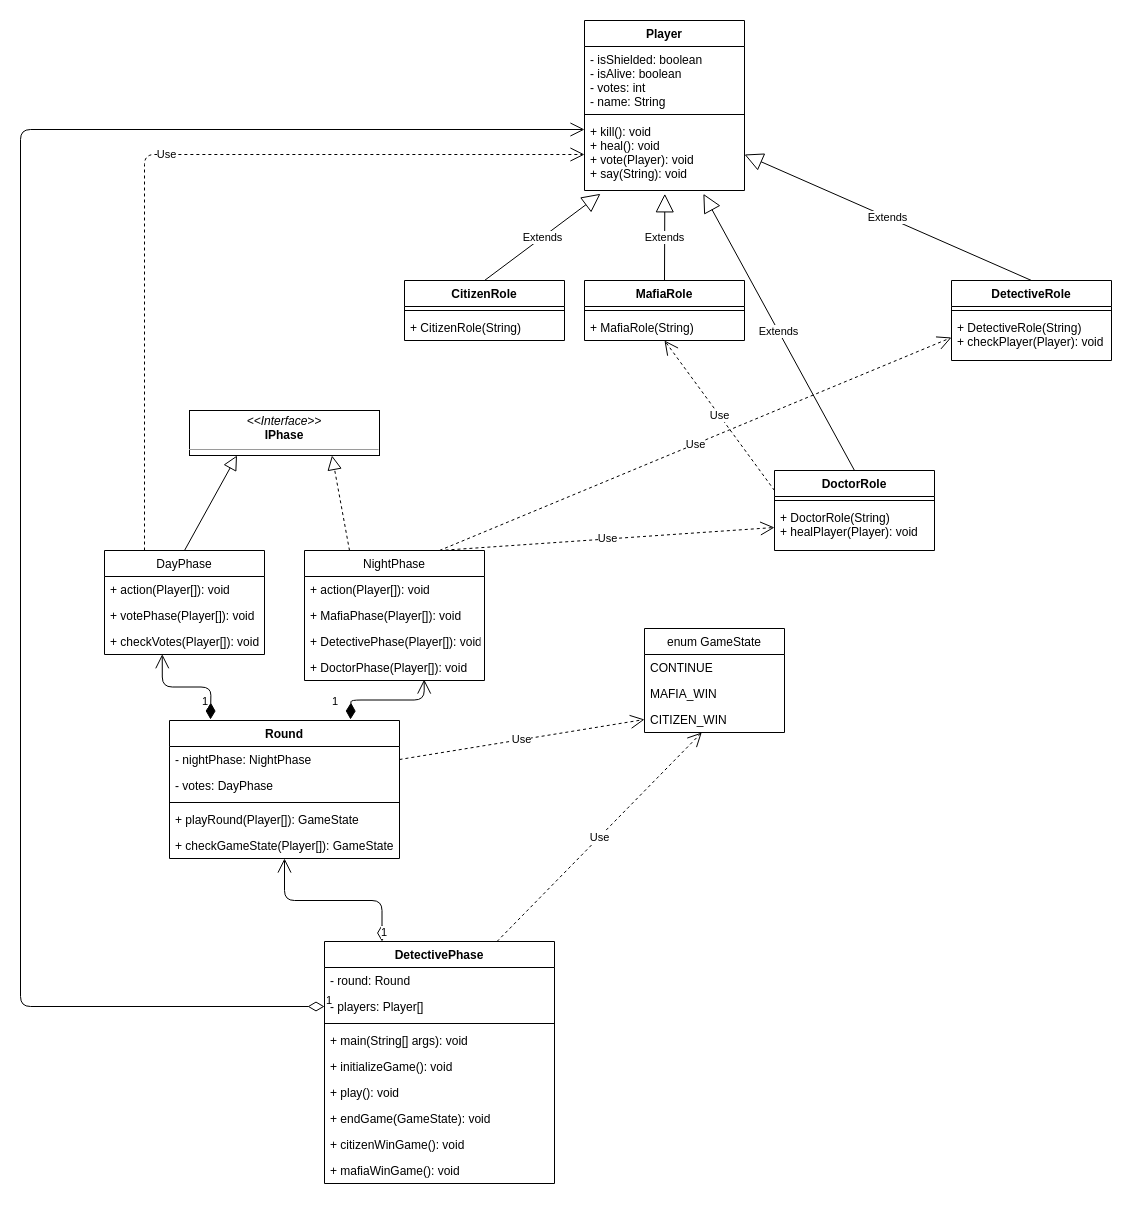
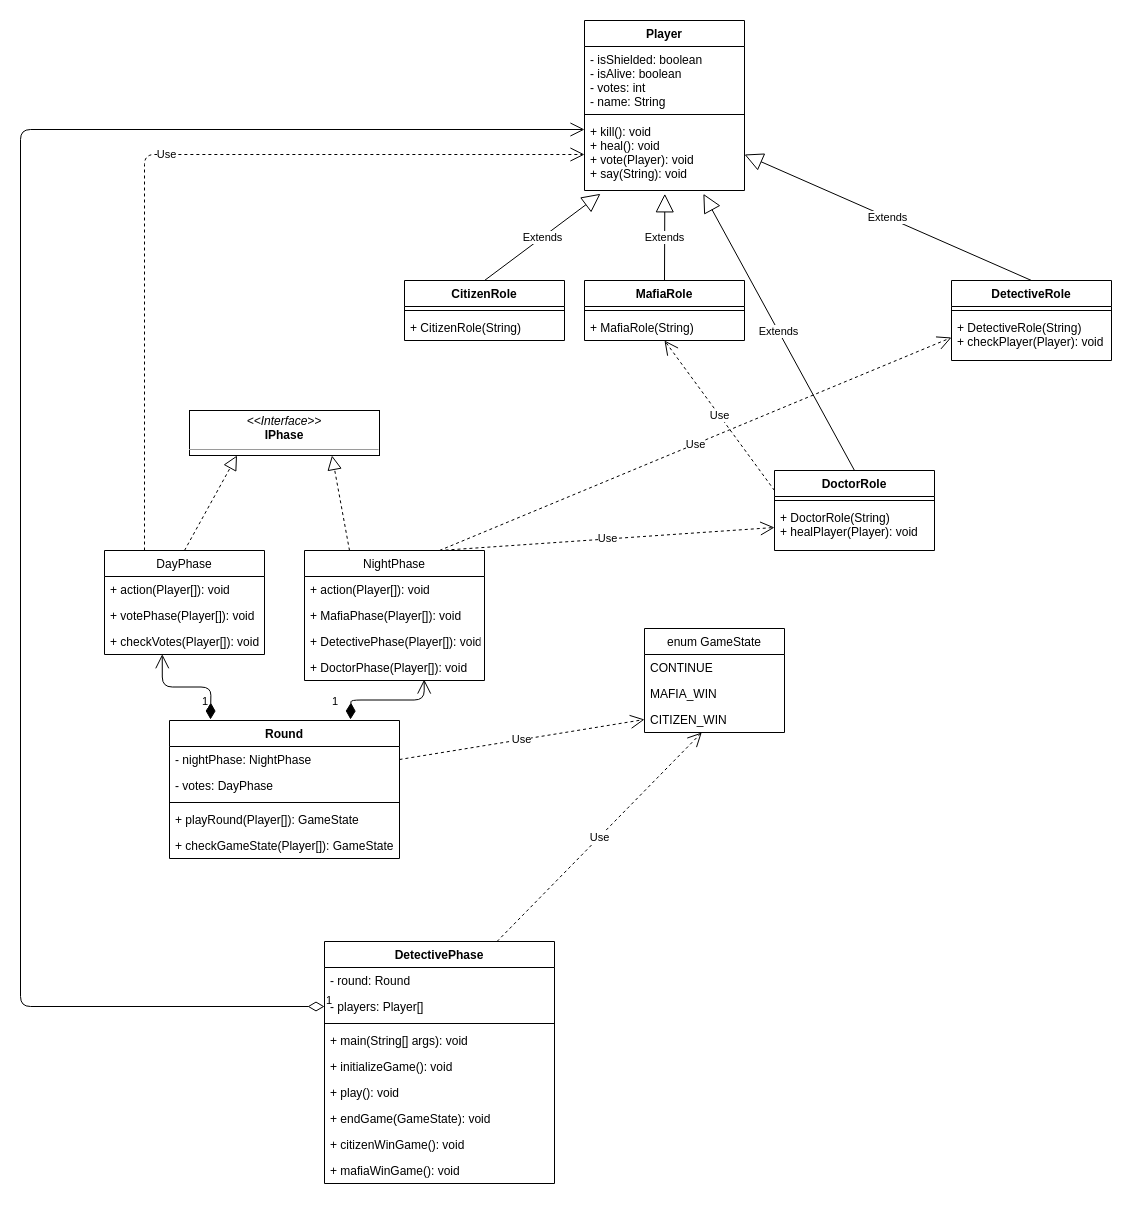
- <mxCell id="7" value="" style="endArrow=block;dashed=0;endFill=0;endSize=12;html=1;exitX=0.5;exitY=0;exitDx=0;exitDy=0;entryX=0.25;entryY=1;entryDx=0;entryDy=0;" parent="1" source="28" target="6" edge="1"><mxGeometry width="160" relative="1" as="geometry"><mxPoint x="204" y="570" as="sourcePoint" /><mxPoint x="364" y="570" as="targetPoint" /></mxGeometry></mxCell>
+ <mxCell id="7" value="" style="endArrow=block;dashed=1;endFill=0;endSize=12;html=1;exitX=0.5;exitY=0;exitDx=0;exitDy=0;entryX=0.25;entryY=1;entryDx=0;entryDy=0;" parent="1" source="28" target="6" edge="1"><mxGeometry width="160" relative="1" as="geometry"><mxPoint x="204" y="570" as="sourcePoint" /><mxPoint x="364" y="570" as="targetPoint" /></mxGeometry></mxCell>
- <mxCell id="63" value="1" style="endArrow=open;html=1;endSize=12;startArrow=diamondThin;startSize=14;startFill=0;edgeStyle=orthogonalEdgeStyle;align=left;verticalAlign=bottom;exitX=0.25;exitY=0;exitDx=0;exitDy=0;" parent="1" source="37" target="56" edge="1"><mxGeometry x="-1" y="3" relative="1" as="geometry"><mxPoint x="550" y="549" as="sourcePoint" /><mxPoint x="710" y="549" as="targetPoint" /><Array as="points"><mxPoint x="382" y="900" /><mxPoint x="284" y="900" /></Array></mxGeometry></mxCell>
